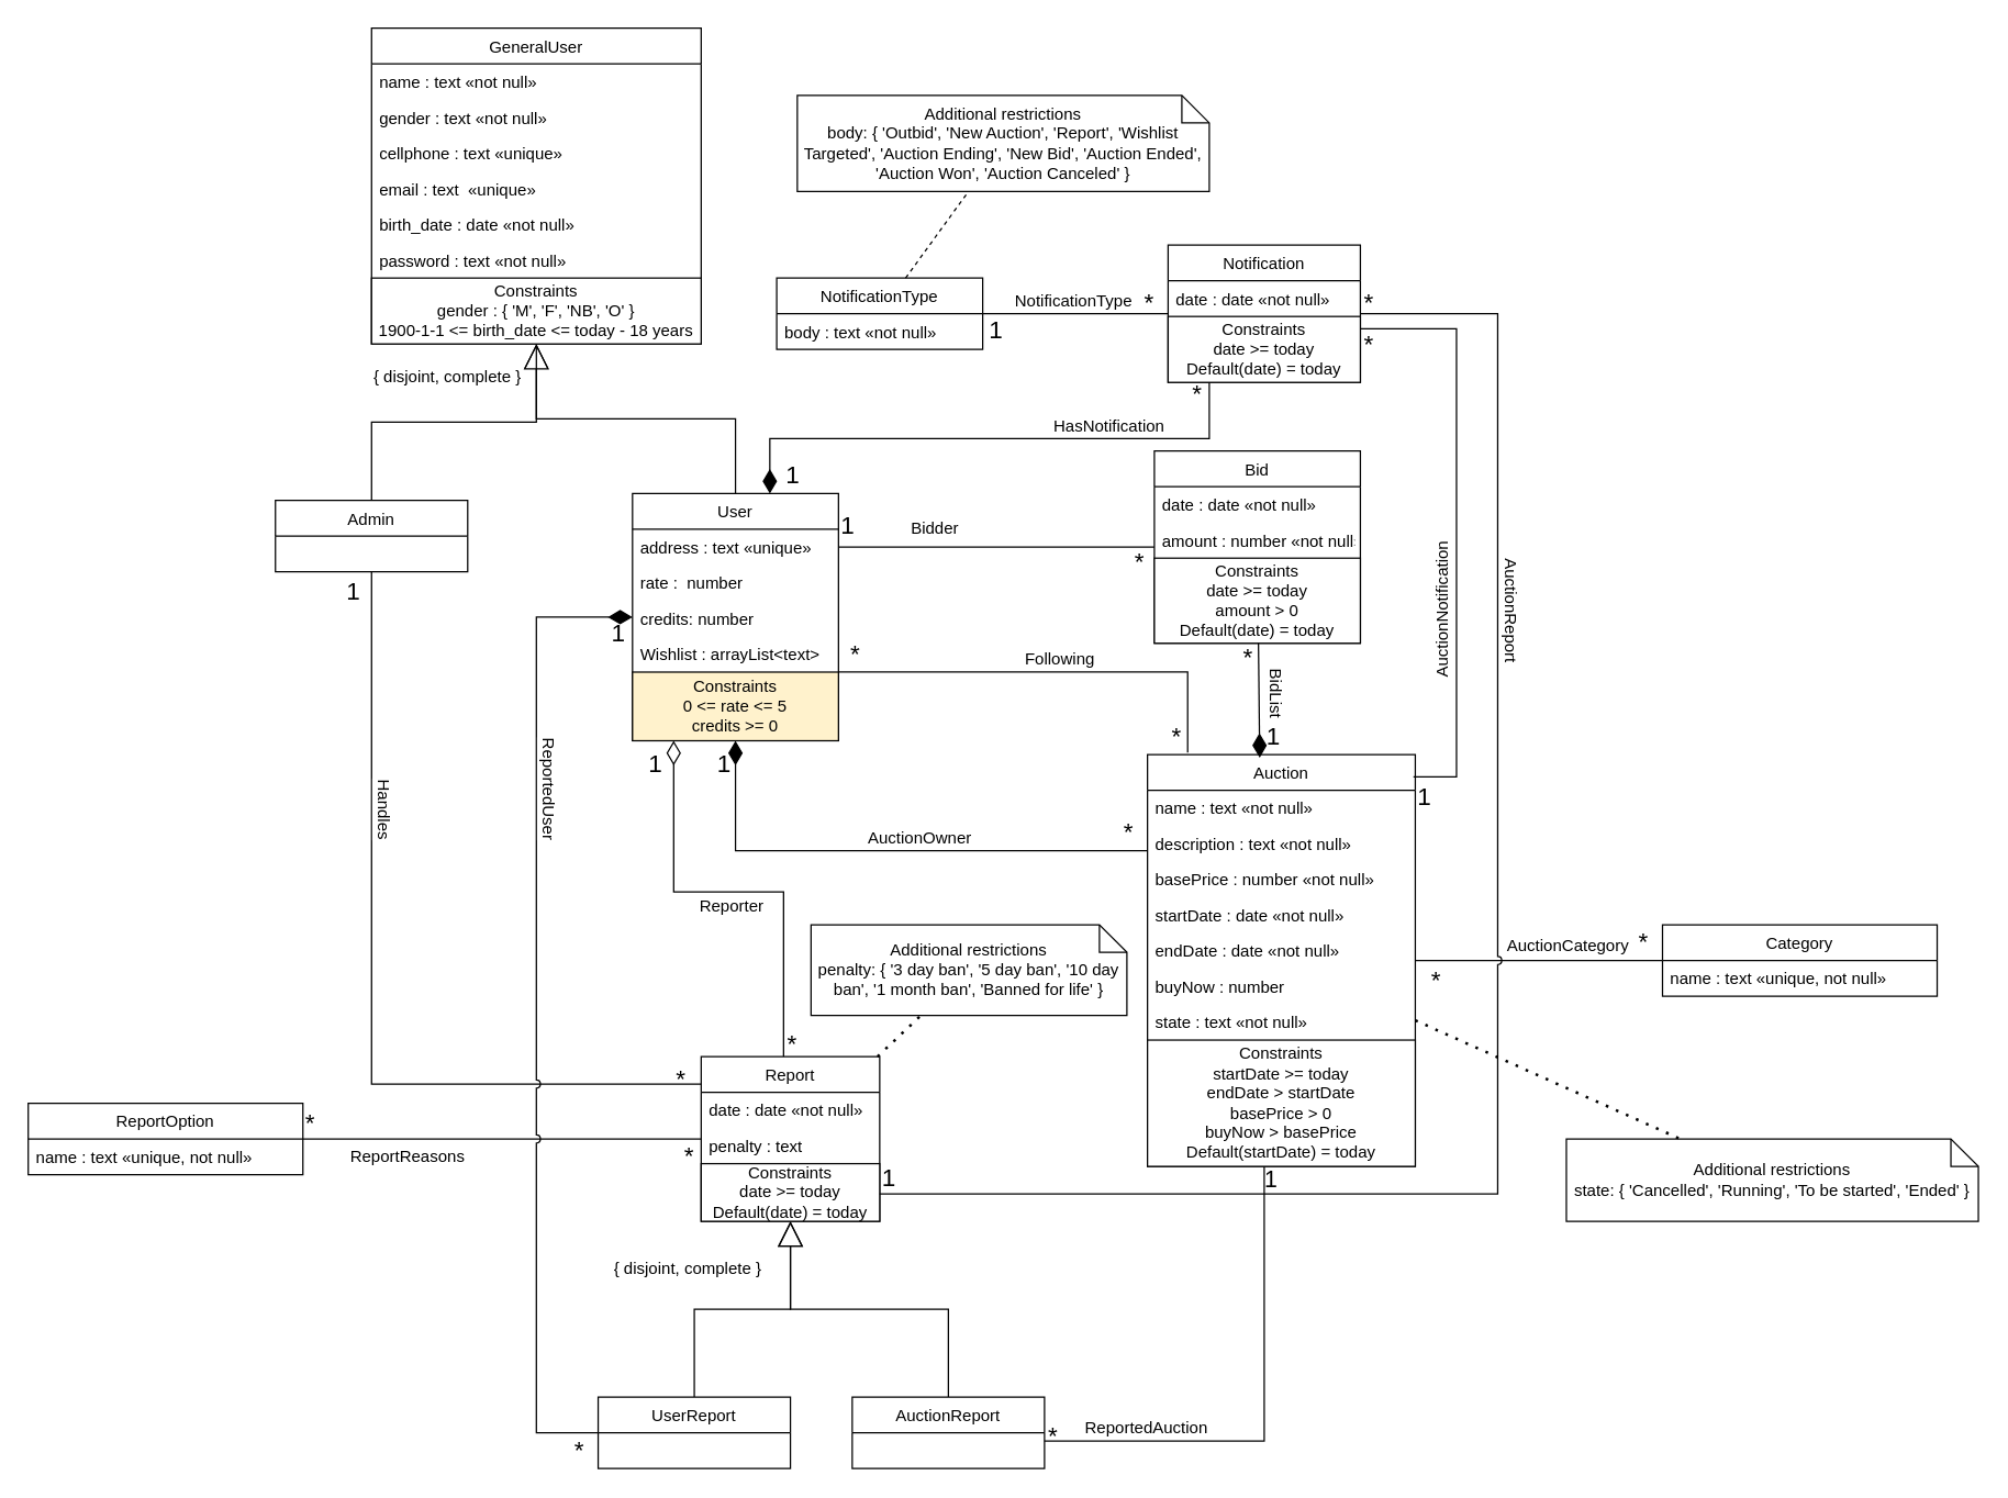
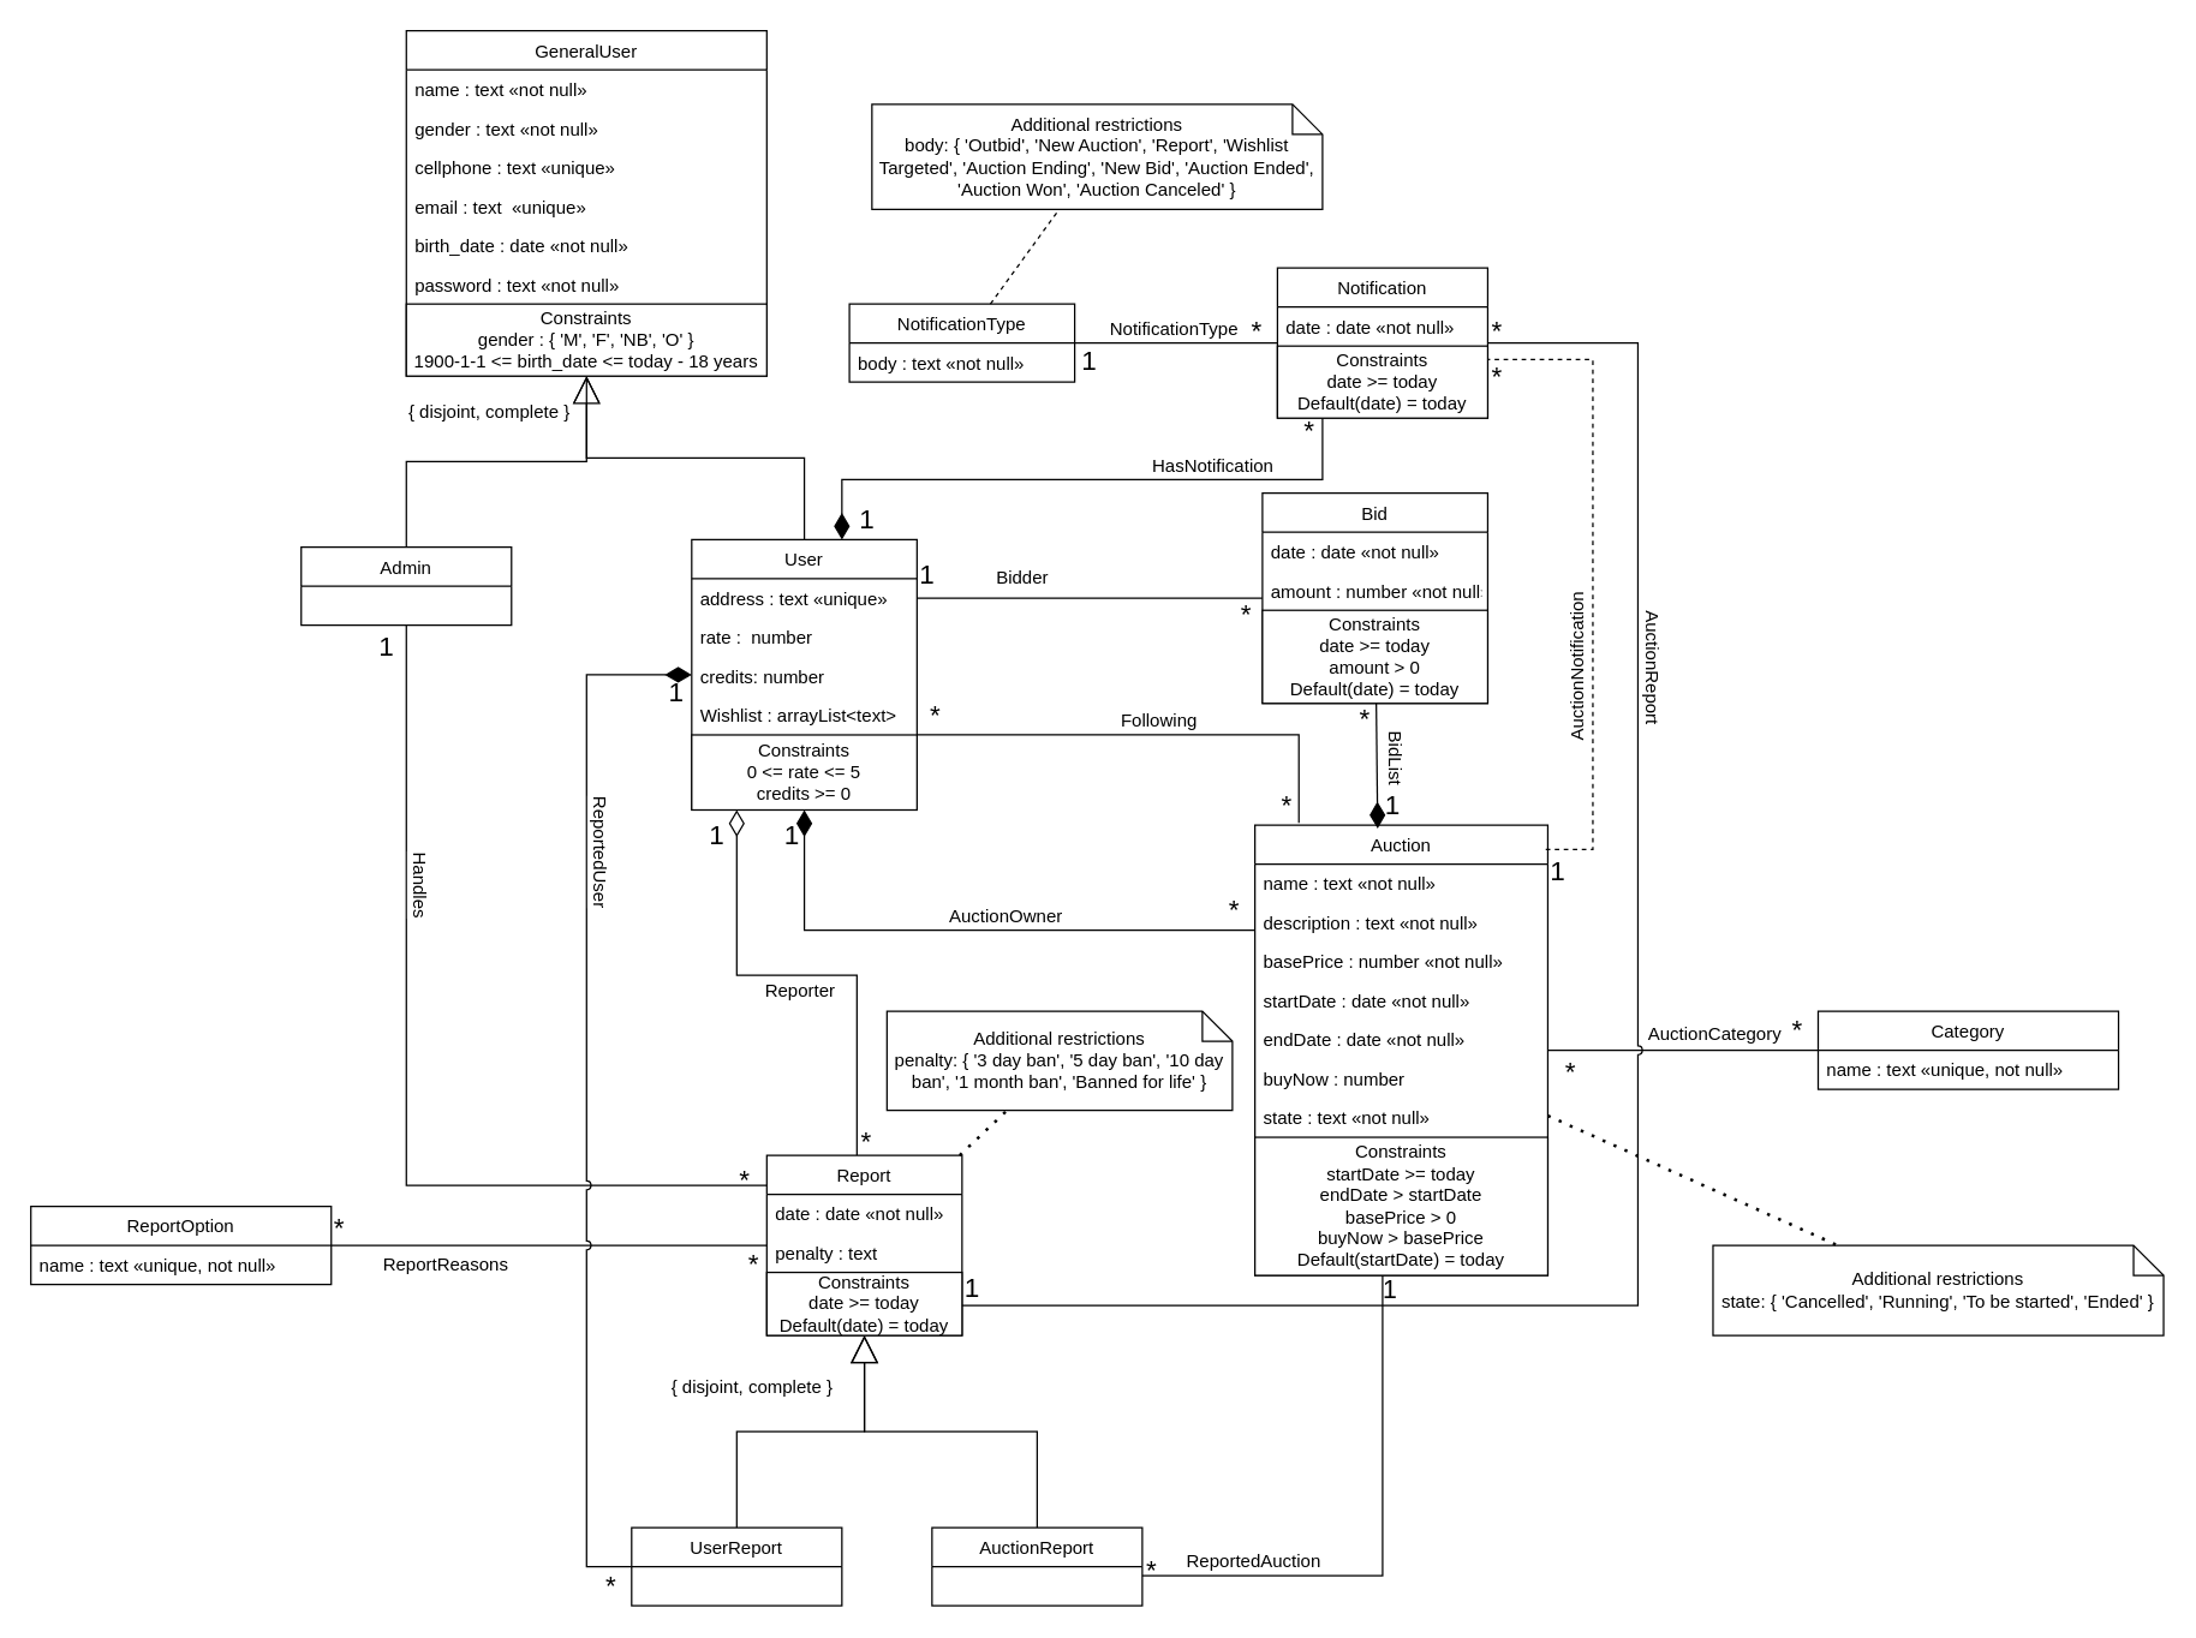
- <mxCell id="87" value="" style="endArrow=none;html=1;rounded=0;strokeWidth=1;edgeStyle=elbowEdgeStyle;exitX=0.993;exitY=0.054;exitDx=0;exitDy=0;exitPerimeter=0;" edge="1" parent="1" source="21" target="40"><mxGeometry relative="1" as="geometry"><mxPoint x="1050" y="459" as="sourcePoint" /><mxPoint x="1280" y="460.211" as="targetPoint" /><Array as="points"><mxPoint x="1060" y="239" /><mxPoint x="1060" y="249" /><mxPoint x="1060" y="329" /><mxPoint x="1040" y="239" /><mxPoint x="1060" y="249" /><mxPoint x="1060" y="529" /><mxPoint x="1050" y="509" /><mxPoint x="1040" y="239" /><mxPoint x="1020" y="249" /><mxPoint x="1040" y="509" /><mxPoint x="1020" y="239" /><mxPoint x="1030" y="389" /><mxPoint x="1070" y="389" /></Array></mxGeometry></mxCell>
+ <mxCell id="87" value="" style="endArrow=none;html=1;rounded=0;strokeWidth=1;edgeStyle=elbowEdgeStyle;exitX=0.993;exitY=0.054;exitDx=0;exitDy=0;exitPerimeter=0;dashed=1;" edge="1" parent="1" source="21" target="40"><mxGeometry relative="1" as="geometry"><mxPoint x="1050" y="459" as="sourcePoint" /><mxPoint x="1280" y="460.211" as="targetPoint" /><Array as="points"><mxPoint x="1060" y="239" /><mxPoint x="1060" y="249" /><mxPoint x="1060" y="329" /><mxPoint x="1040" y="239" /><mxPoint x="1060" y="249" /><mxPoint x="1060" y="529" /><mxPoint x="1050" y="509" /><mxPoint x="1040" y="239" /><mxPoint x="1020" y="249" /><mxPoint x="1040" y="509" /><mxPoint x="1020" y="239" /><mxPoint x="1030" y="389" /><mxPoint x="1070" y="389" /></Array></mxGeometry></mxCell>
- <mxCell id="16" value="Constraints&lt;br&gt;0 &amp;lt;= rate &amp;lt;= 5&lt;br&gt;credits &amp;gt;=&amp;nbsp;0" style="whiteSpace=wrap;html=1;fontSize=12;fillColor=#fff2cc;" vertex="1" parent="11"><mxGeometry y="130" width="150" height="50" as="geometry" /></mxCell>
+ <mxCell id="16" value="Constraints&lt;br&gt;0 &amp;lt;= rate &amp;lt;= 5&lt;br&gt;credits &amp;gt;=&amp;nbsp;0" style="whiteSpace=wrap;html=1;fontSize=12;" vertex="1" parent="11"><mxGeometry y="130" width="150" height="50" as="geometry" /></mxCell>
- <mxCell id="34" value="UserReport" style="swimlane;fontStyle=0;childLayout=stackLayout;horizontal=1;startSize=26;fillColor=none;horizontalStack=0;resizeParent=1;resizeParentMax=0;resizeLast=0;collapsible=1;marginBottom=0;" vertex="1" parent="1"><mxGeometry x="435" y="1017" width="140" height="52" as="geometry" /></mxCell>
+ <mxCell id="34" value="UserReport" style="swimlane;fontStyle=0;childLayout=stackLayout;horizontal=1;startSize=26;fillColor=none;horizontalStack=0;resizeParent=1;resizeParentMax=0;resizeLast=0;collapsible=1;marginBottom=0;" vertex="1" parent="1"><mxGeometry x="420" y="1017" width="140" height="52" as="geometry" /></mxCell>
